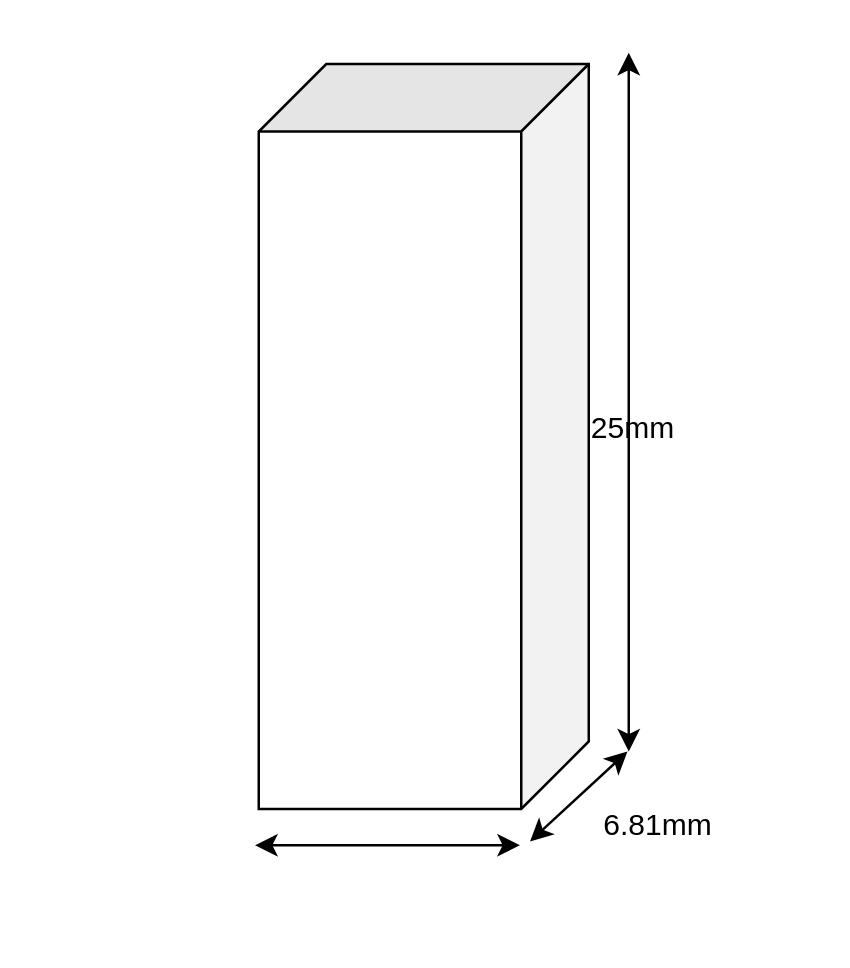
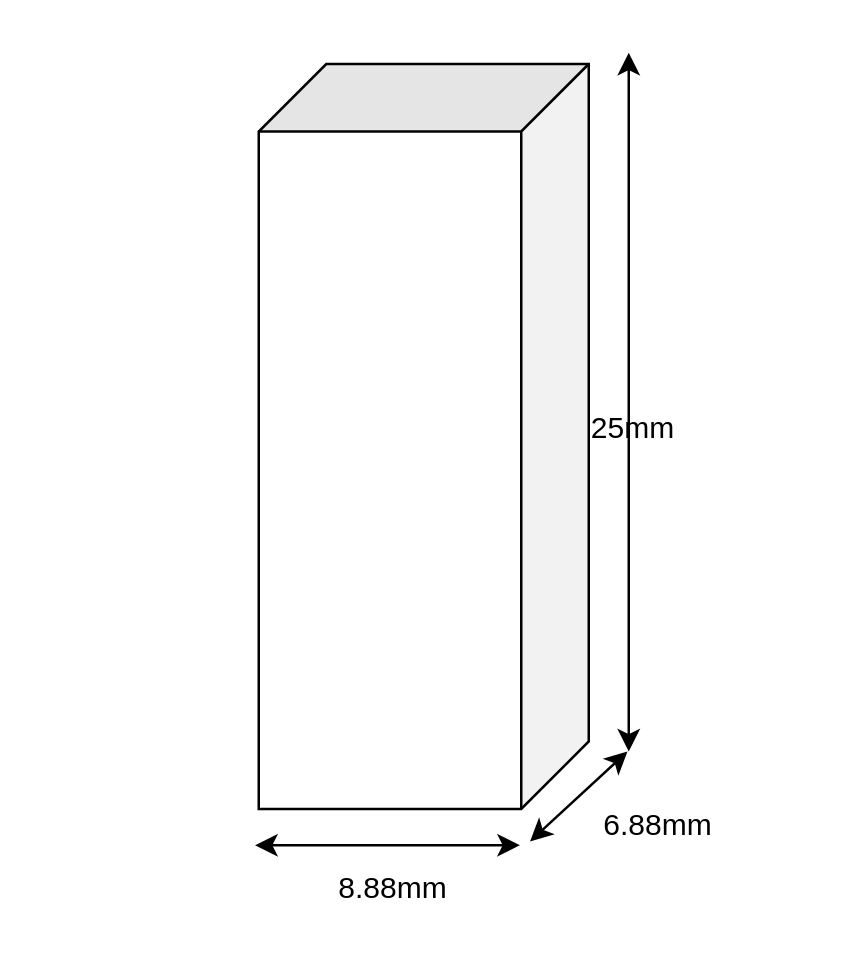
- <mxCell id="7" value="6.81mm" style="text;html=1;strokeColor=none;fillColor=none;align=center;verticalAlign=middle;whiteSpace=wrap;rounded=0;" vertex="1" parent="1"><mxGeometry x="242.5" y="320" width="40" height="20" as="geometry" /></mxCell>
+ <mxCell id="7" value="6.88mm" style="text;html=1;strokeColor=none;fillColor=none;align=center;verticalAlign=middle;whiteSpace=wrap;rounded=0;" vertex="1" parent="1"><mxGeometry x="242.5" y="320" width="40" height="20" as="geometry" /></mxCell>
+ <mxCell id="6" value="8.88mm" style="text;html=1;strokeColor=none;fillColor=none;align=center;verticalAlign=middle;whiteSpace=wrap;rounded=0;" vertex="1" parent="1"><mxGeometry x="137" y="345" width="40" height="20" as="geometry" /></mxCell>
